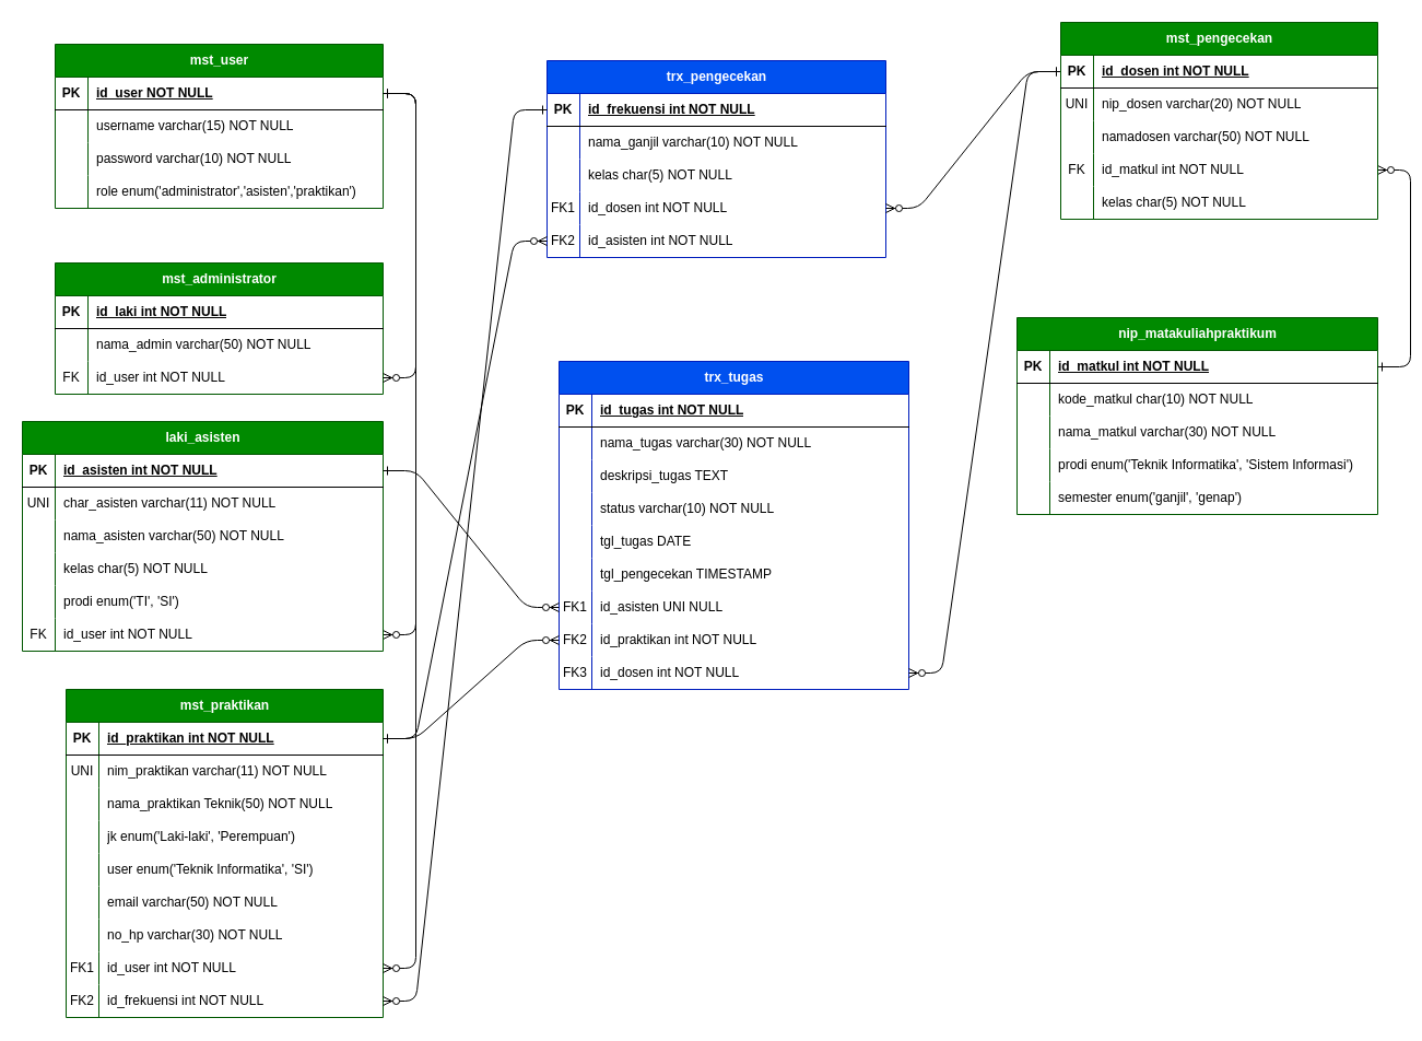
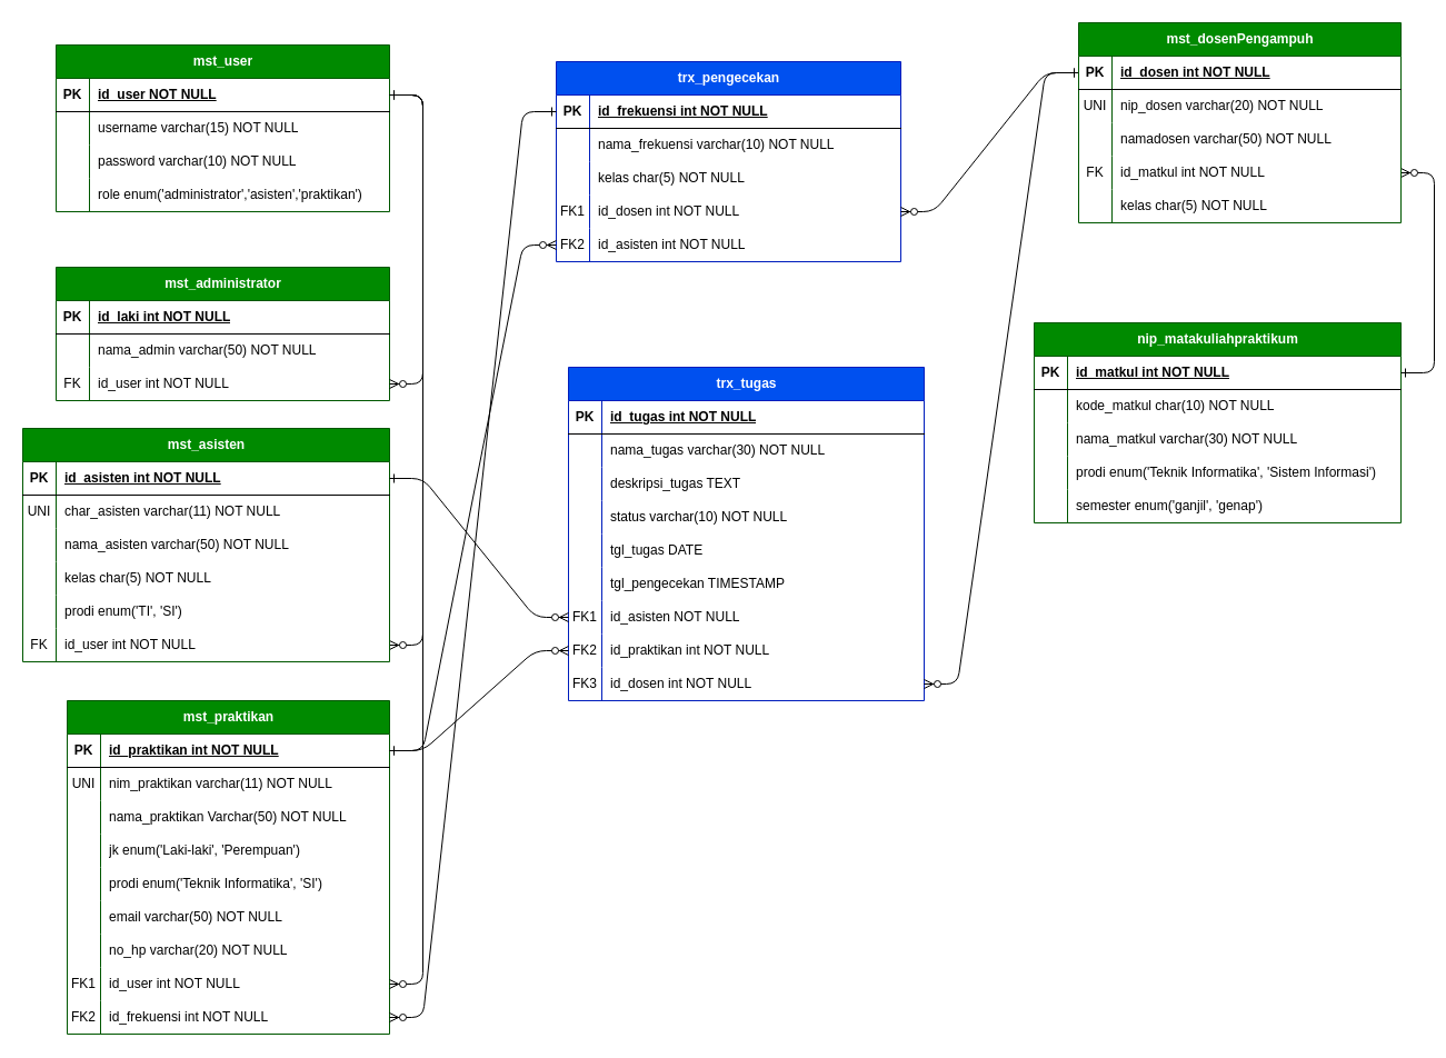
- <mxCell id="142" value="mst_pengecekan" style="shape=table;startSize=30;container=1;collapsible=1;childLayout=tableLayout;fixedRows=1;rowLines=0;fontStyle=1;align=center;resizeLast=1;html=1;fillColor=#008a00;fontColor=#ffffff;strokeColor=#005700;" parent="1" vertex="1"><mxGeometry x="970" y="20" width="290" height="180" as="geometry" /></mxCell>
+ <mxCell id="142" value="mst_dosenPengampuh" style="shape=table;startSize=30;container=1;collapsible=1;childLayout=tableLayout;fixedRows=1;rowLines=0;fontStyle=1;align=center;resizeLast=1;html=1;fillColor=#008a00;fontColor=#ffffff;strokeColor=#005700;" parent="1" vertex="1"><mxGeometry x="970" y="20" width="290" height="180" as="geometry" /></mxCell>
- <mxCell id="79" value="nama_ganjil varchar(10) NOT NULL" style="shape=partialRectangle;connectable=0;fillColor=none;top=0;left=0;bottom=0;right=0;align=left;spacingLeft=6;overflow=hidden;whiteSpace=wrap;html=1;" parent="77" vertex="1"><mxGeometry x="30" width="280" height="30" as="geometry"><mxRectangle width="280" height="30" as="alternateBounds" /></mxGeometry></mxCell>
+ <mxCell id="79" value="nama_frekuensi varchar(10) NOT NULL" style="shape=partialRectangle;connectable=0;fillColor=none;top=0;left=0;bottom=0;right=0;align=left;spacingLeft=6;overflow=hidden;whiteSpace=wrap;html=1;" parent="77" vertex="1"><mxGeometry x="30" width="280" height="30" as="geometry"><mxRectangle width="280" height="30" as="alternateBounds" /></mxGeometry></mxCell>
- <mxCell id="26" value="laki_asisten" style="shape=table;startSize=30;container=1;collapsible=1;childLayout=tableLayout;fixedRows=1;rowLines=0;fontStyle=1;align=center;resizeLast=1;html=1;fillColor=#008a00;fontColor=#ffffff;strokeColor=#005700;" parent="1" vertex="1"><mxGeometry x="20" y="385" width="330" height="210" as="geometry" /></mxCell>
+ <mxCell id="26" value="mst_asisten" style="shape=table;startSize=30;container=1;collapsible=1;childLayout=tableLayout;fixedRows=1;rowLines=0;fontStyle=1;align=center;resizeLast=1;html=1;fillColor=#008a00;fontColor=#ffffff;strokeColor=#005700;" parent="1" vertex="1"><mxGeometry x="20" y="385" width="330" height="210" as="geometry" /></mxCell>
- <mxCell id="126" value="id_asisten UNI NULL" style="shape=partialRectangle;connectable=0;fillColor=none;top=0;left=0;bottom=0;right=0;align=left;spacingLeft=6;overflow=hidden;whiteSpace=wrap;html=1;" parent="124" vertex="1"><mxGeometry x="30" width="290" height="30" as="geometry"><mxRectangle width="290" height="30" as="alternateBounds" /></mxGeometry></mxCell>
+ <mxCell id="126" value="id_asisten NOT NULL" style="shape=partialRectangle;connectable=0;fillColor=none;top=0;left=0;bottom=0;right=0;align=left;spacingLeft=6;overflow=hidden;whiteSpace=wrap;html=1;" parent="124" vertex="1"><mxGeometry x="30" width="290" height="30" as="geometry"><mxRectangle width="290" height="30" as="alternateBounds" /></mxGeometry></mxCell>
- <mxCell id="54" value="nama_praktikan Teknik(50) NOT NULL" style="shape=partialRectangle;connectable=0;fillColor=none;top=0;left=0;bottom=0;right=0;align=left;spacingLeft=6;overflow=hidden;whiteSpace=wrap;html=1;" parent="52" vertex="1"><mxGeometry x="30" width="260" height="30" as="geometry"><mxRectangle width="260" height="30" as="alternateBounds" /></mxGeometry></mxCell>
+ <mxCell id="54" value="nama_praktikan Varchar(50) NOT NULL" style="shape=partialRectangle;connectable=0;fillColor=none;top=0;left=0;bottom=0;right=0;align=left;spacingLeft=6;overflow=hidden;whiteSpace=wrap;html=1;" parent="52" vertex="1"><mxGeometry x="30" width="260" height="30" as="geometry"><mxRectangle width="260" height="30" as="alternateBounds" /></mxGeometry></mxCell>
- <mxCell id="60" value="user enum('Teknik Informatika', 'SI')" style="shape=partialRectangle;connectable=0;fillColor=none;top=0;left=0;bottom=0;right=0;align=left;spacingLeft=6;overflow=hidden;whiteSpace=wrap;html=1;" parent="58" vertex="1"><mxGeometry x="30" width="260" height="30" as="geometry"><mxRectangle width="260" height="30" as="alternateBounds" /></mxGeometry></mxCell>
+ <mxCell id="60" value="prodi enum('Teknik Informatika', 'SI')" style="shape=partialRectangle;connectable=0;fillColor=none;top=0;left=0;bottom=0;right=0;align=left;spacingLeft=6;overflow=hidden;whiteSpace=wrap;html=1;" parent="58" vertex="1"><mxGeometry x="30" width="260" height="30" as="geometry"><mxRectangle width="260" height="30" as="alternateBounds" /></mxGeometry></mxCell>
- <mxCell id="66" value="no_hp varchar(30) NOT NULL" style="shape=partialRectangle;connectable=0;fillColor=none;top=0;left=0;bottom=0;right=0;align=left;spacingLeft=6;overflow=hidden;whiteSpace=wrap;html=1;" parent="64" vertex="1"><mxGeometry x="30" width="260" height="30" as="geometry"><mxRectangle width="260" height="30" as="alternateBounds" /></mxGeometry></mxCell>
+ <mxCell id="66" value="no_hp varchar(20) NOT NULL" style="shape=partialRectangle;connectable=0;fillColor=none;top=0;left=0;bottom=0;right=0;align=left;spacingLeft=6;overflow=hidden;whiteSpace=wrap;html=1;" parent="64" vertex="1"><mxGeometry x="30" width="260" height="30" as="geometry"><mxRectangle width="260" height="30" as="alternateBounds" /></mxGeometry></mxCell>
